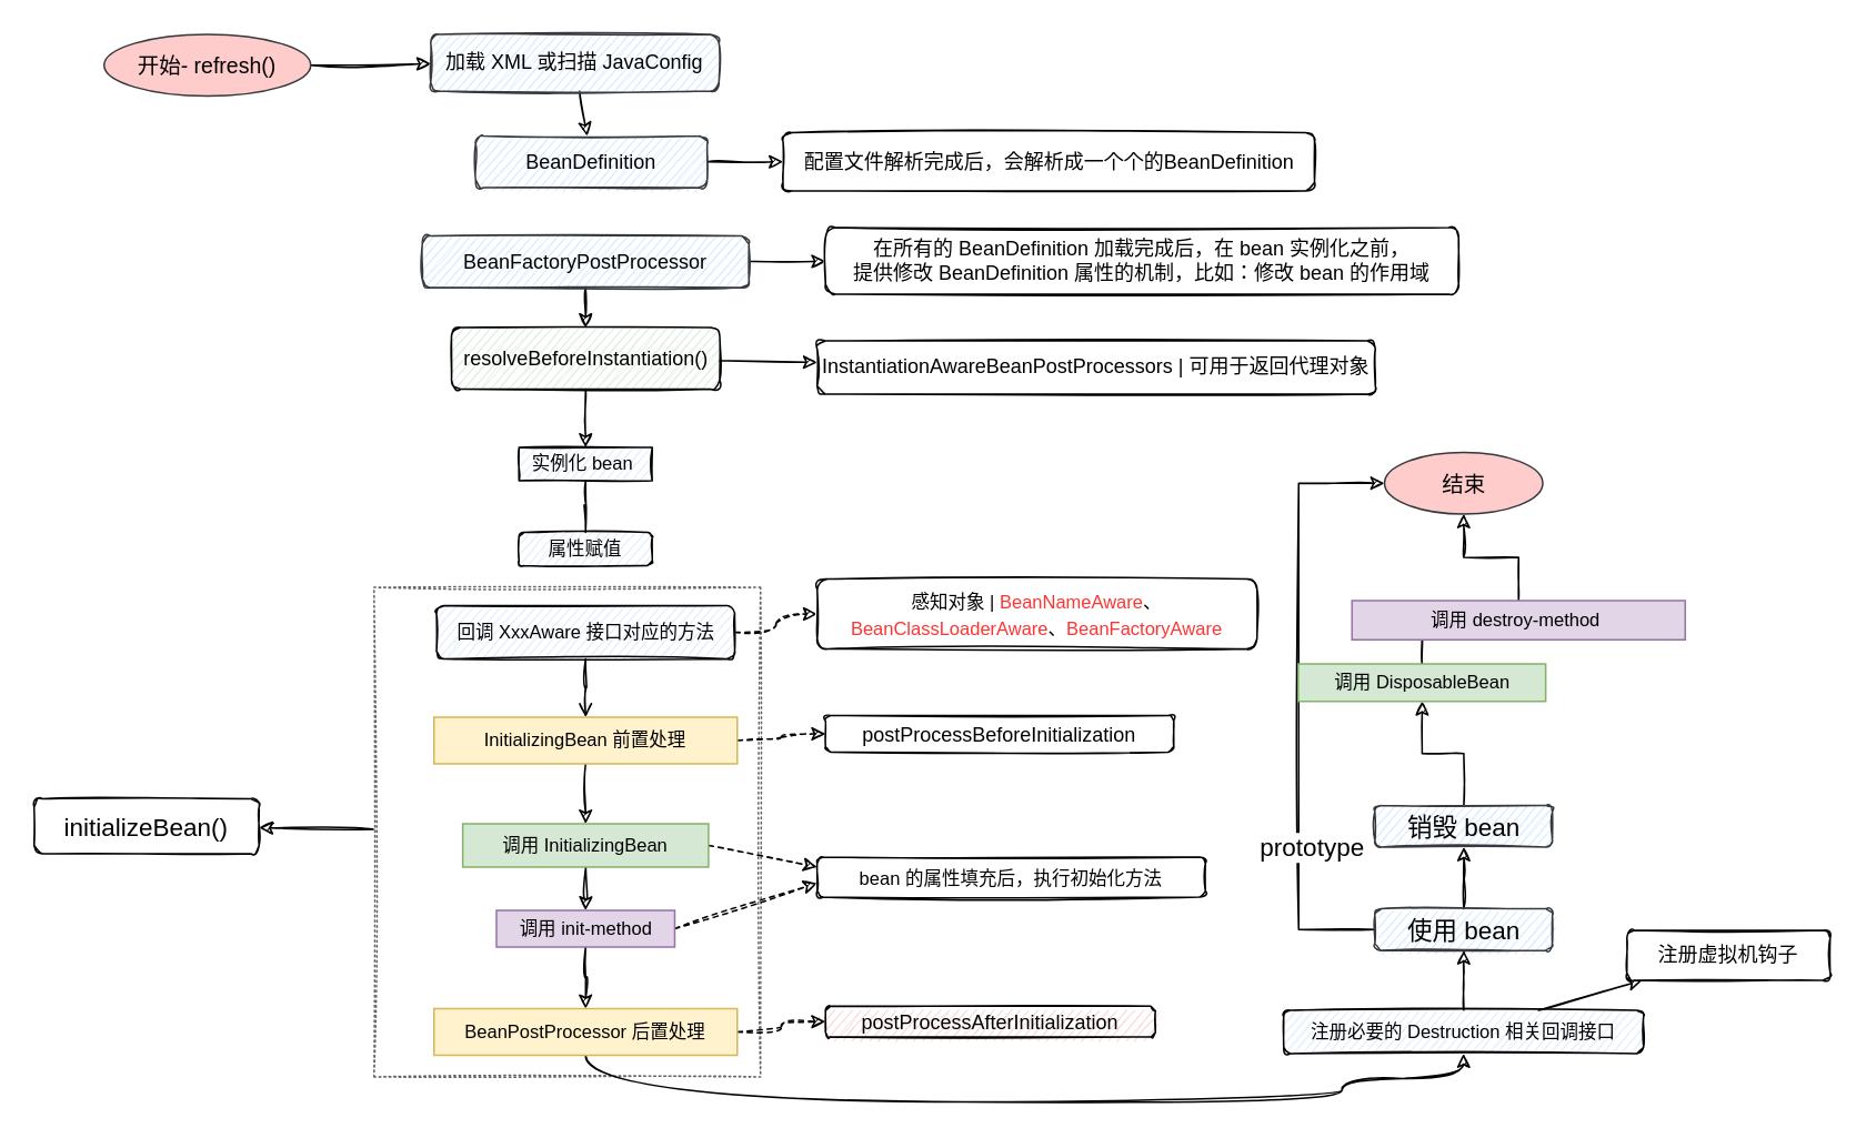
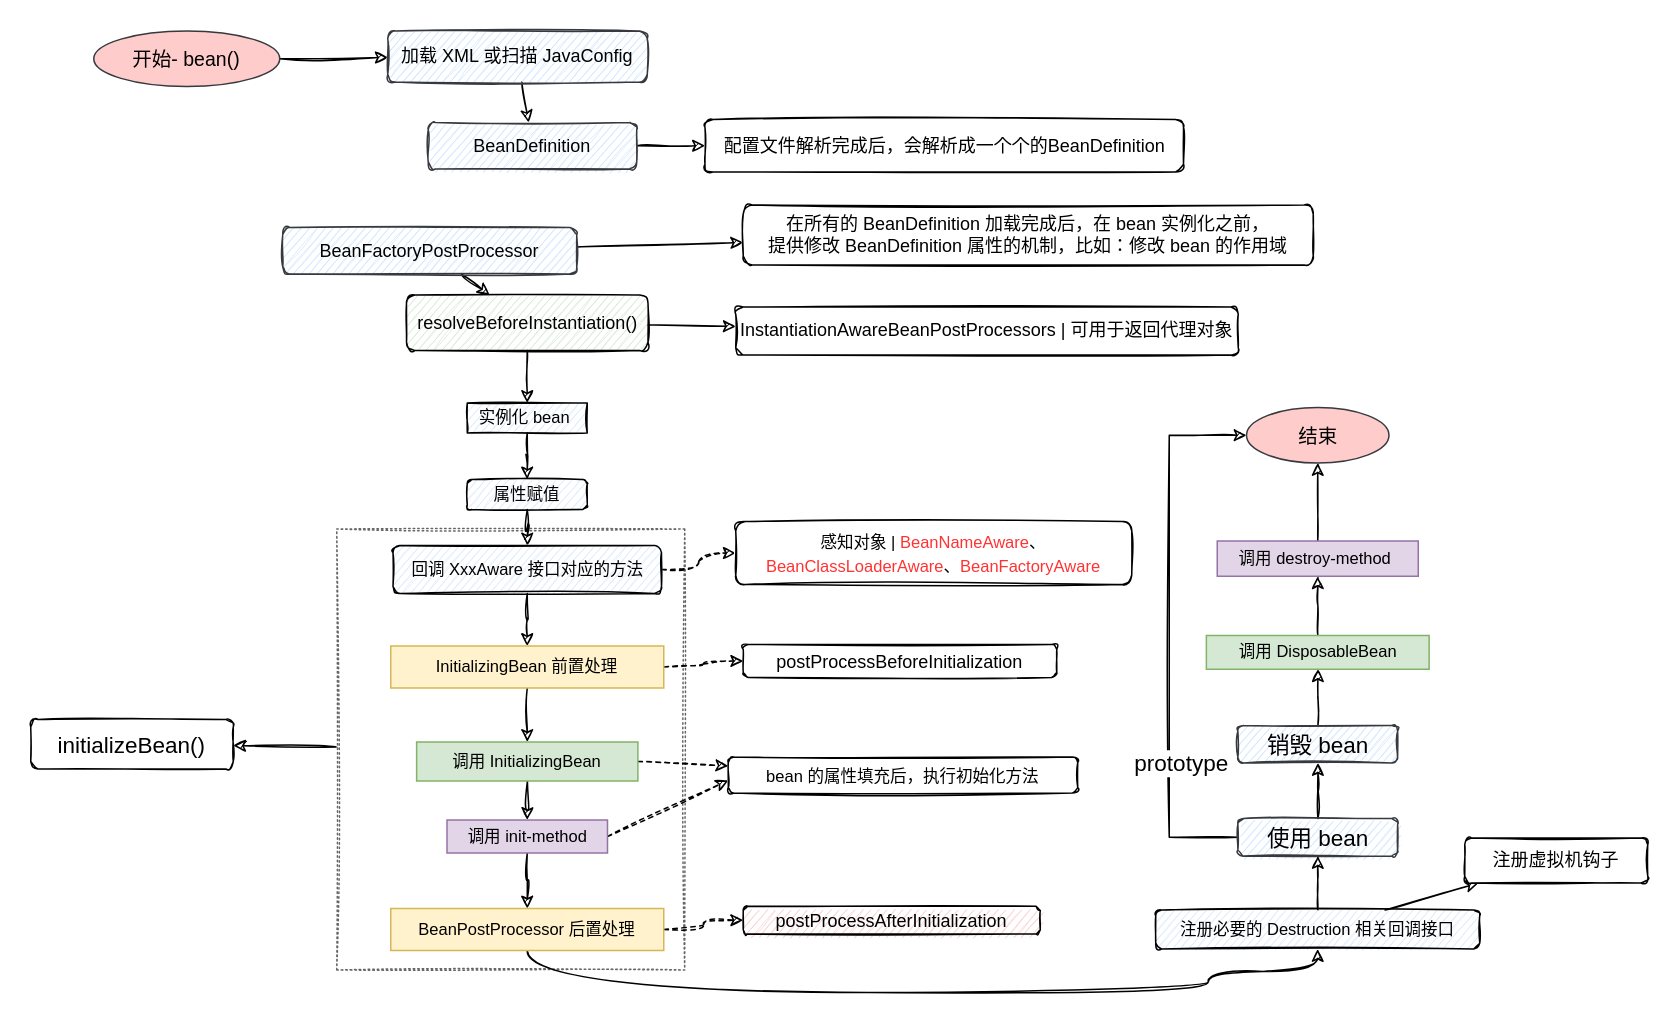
- <mxCell id="32" value="&lt;font style=&quot;font-size: 13px&quot;&gt;开始- refresh()&lt;/font&gt;" style="ellipse;whiteSpace=wrap;html=1;labelBackgroundColor=none;fontSize=12;fillColor=#ffcccc;strokeColor=#36393d;shadow=0;" vertex="1" parent="1"><mxGeometry x="62" y="20" width="124" height="37" as="geometry" /></mxCell>
+ <mxCell id="32" value="&lt;font style=&quot;font-size: 13px&quot;&gt;开始- bean()&lt;/font&gt;" style="ellipse;whiteSpace=wrap;html=1;labelBackgroundColor=none;fontSize=12;fillColor=#ffcccc;strokeColor=#36393d;shadow=0;" vertex="1" parent="1"><mxGeometry x="62" y="20" width="124" height="37" as="geometry" /></mxCell>
- <mxCell id="53" value="BeanFactoryPostProcessor" style="rounded=1;whiteSpace=wrap;html=1;shadow=0;glass=0;labelBackgroundColor=none;sketch=1;fontFamily=Helvetica;fontSize=12;fillColor=#cce5ff;strokeColor=#36393d;" vertex="1" parent="1"><mxGeometry x="253" y="141" width="196" height="31" as="geometry" /></mxCell>
+ <mxCell id="53" value="BeanFactoryPostProcessor" style="rounded=1;whiteSpace=wrap;html=1;shadow=0;glass=0;labelBackgroundColor=none;sketch=1;fontFamily=Helvetica;fontSize=12;fillColor=#cce5ff;strokeColor=#36393d;" vertex="1" parent="1"><mxGeometry x="188" y="151" width="196" height="31" as="geometry" /></mxCell>
- <mxCell id="4" style="edgeStyle=orthogonalEdgeStyle;curved=1;rounded=0;orthogonalLoop=1;jettySize=auto;html=1;fontSize=15;fontColor=#000000;sketch=1;endArrow=none;" edge="1" parent="1" source="5" target="7"><mxGeometry relative="1" as="geometry" /></mxCell>
+ <mxCell id="4" style="edgeStyle=orthogonalEdgeStyle;curved=1;rounded=0;orthogonalLoop=1;jettySize=auto;html=1;fontSize=15;fontColor=#000000;sketch=1;" edge="1" parent="1" source="5" target="7"><mxGeometry relative="1" as="geometry" /></mxCell>
+ <mxCell id="6" style="edgeStyle=orthogonalEdgeStyle;curved=1;rounded=0;orthogonalLoop=1;jettySize=auto;html=1;fontSize=15;fontColor=#000000;sketch=1;" edge="1" parent="1" source="7" target="10"><mxGeometry relative="1" as="geometry" /></mxCell>
- <mxCell id="29" value="&lt;span style=&quot;font-size: 11px&quot;&gt;调用 destroy-method&amp;nbsp;&lt;/span&gt;" style="rounded=0;whiteSpace=wrap;html=1;fillColor=#e1d5e7;strokeColor=#9673a6;" vertex="1" parent="1"><mxGeometry x="811" y="360" width="200" height="23.5" as="geometry" /></mxCell>
+ <mxCell id="29" value="&lt;span style=&quot;font-size: 11px&quot;&gt;调用 destroy-method&amp;nbsp;&lt;/span&gt;" style="rounded=0;whiteSpace=wrap;html=1;fillColor=#e1d5e7;strokeColor=#9673a6;" vertex="1" parent="1"><mxGeometry x="811" y="360" width="134" height="23.5" as="geometry" /></mxCell>
- <mxCell id="27" value="&lt;span style=&quot;font-size: 11px&quot;&gt;调用 DisposableBean&lt;/span&gt;" style="rounded=0;whiteSpace=wrap;html=1;fillColor=#d5e8d4;strokeColor=#82b366;" vertex="1" parent="1"><mxGeometry x="778.75" y="398" width="148.5" height="22.5" as="geometry" /></mxCell>
+ <mxCell id="27" value="&lt;span style=&quot;font-size: 11px&quot;&gt;调用 DisposableBean&lt;/span&gt;" style="rounded=0;whiteSpace=wrap;html=1;fillColor=#d5e8d4;strokeColor=#82b366;" vertex="1" parent="1"><mxGeometry x="803.75" y="423" width="148.5" height="22.5" as="geometry" /></mxCell>
- <mxCell id="8" style="edgeStyle=orthogonalEdgeStyle;curved=1;rounded=0;orthogonalLoop=1;jettySize=auto;html=1;fontSize=15;fontColor=#000000;sketch=1;endArrow=open;" edge="1" parent="1" source="10" target="16"><mxGeometry relative="1" as="geometry" /></mxCell>
+ <mxCell id="8" style="edgeStyle=orthogonalEdgeStyle;curved=1;rounded=0;orthogonalLoop=1;jettySize=auto;html=1;fontSize=15;fontColor=#000000;sketch=1;" edge="1" parent="1" source="10" target="16"><mxGeometry relative="1" as="geometry" /></mxCell>
- <mxCell id="42" value="&lt;font style=&quot;font-size: 11px&quot;&gt;bean 的属性填充后，执行初始化方法&lt;/font&gt;" style="rounded=1;whiteSpace=wrap;html=1;shadow=0;glass=0;labelBackgroundColor=none;sketch=1;fontFamily=Helvetica;fontSize=13;fontColor=#000000;" vertex="1" parent="1"><mxGeometry x="490" y="514" width="233" height="24" as="geometry" /></mxCell>
+ <mxCell id="42" value="&lt;font style=&quot;font-size: 11px&quot;&gt;bean 的属性填充后，执行初始化方法&lt;/font&gt;" style="rounded=1;whiteSpace=wrap;html=1;shadow=0;glass=0;labelBackgroundColor=none;sketch=1;fontFamily=Helvetica;fontSize=13;fontColor=#000000;" vertex="1" parent="1"><mxGeometry x="485" y="504" width="233" height="24" as="geometry" /></mxCell>
